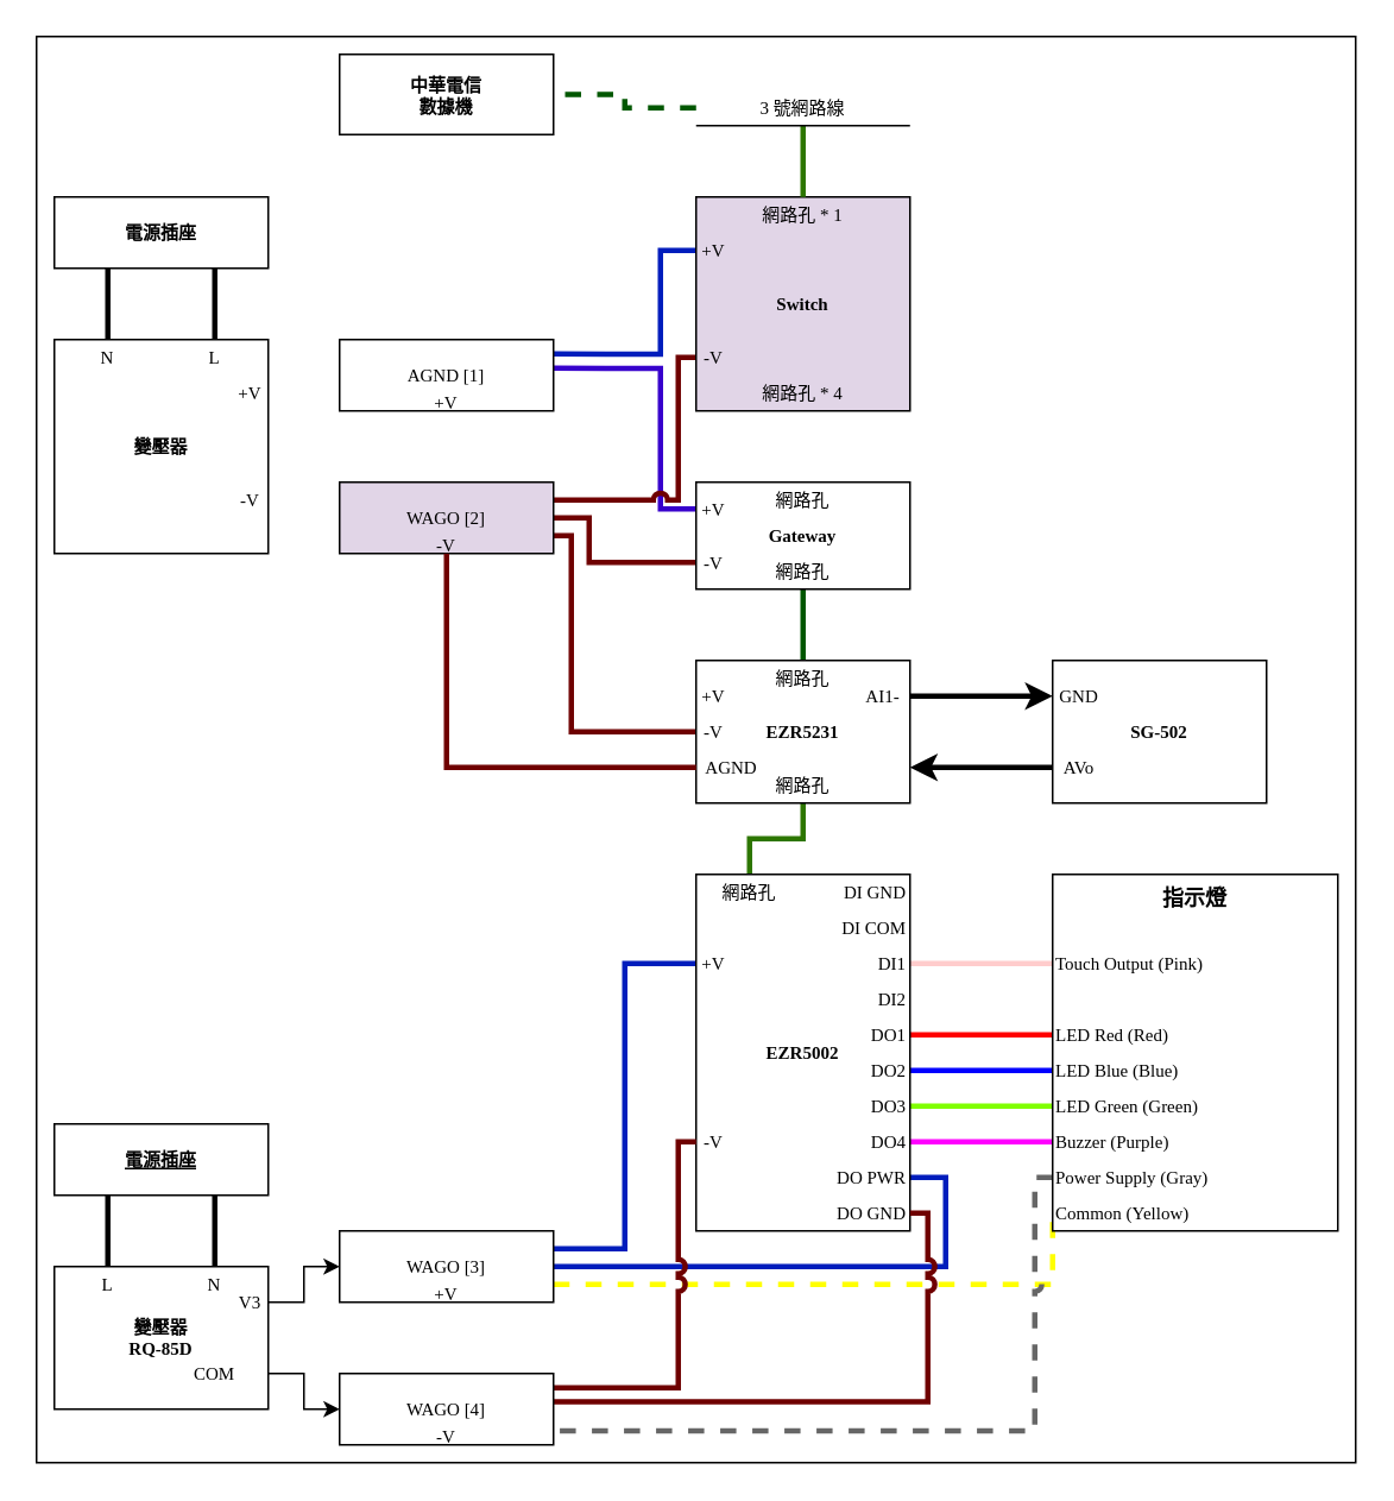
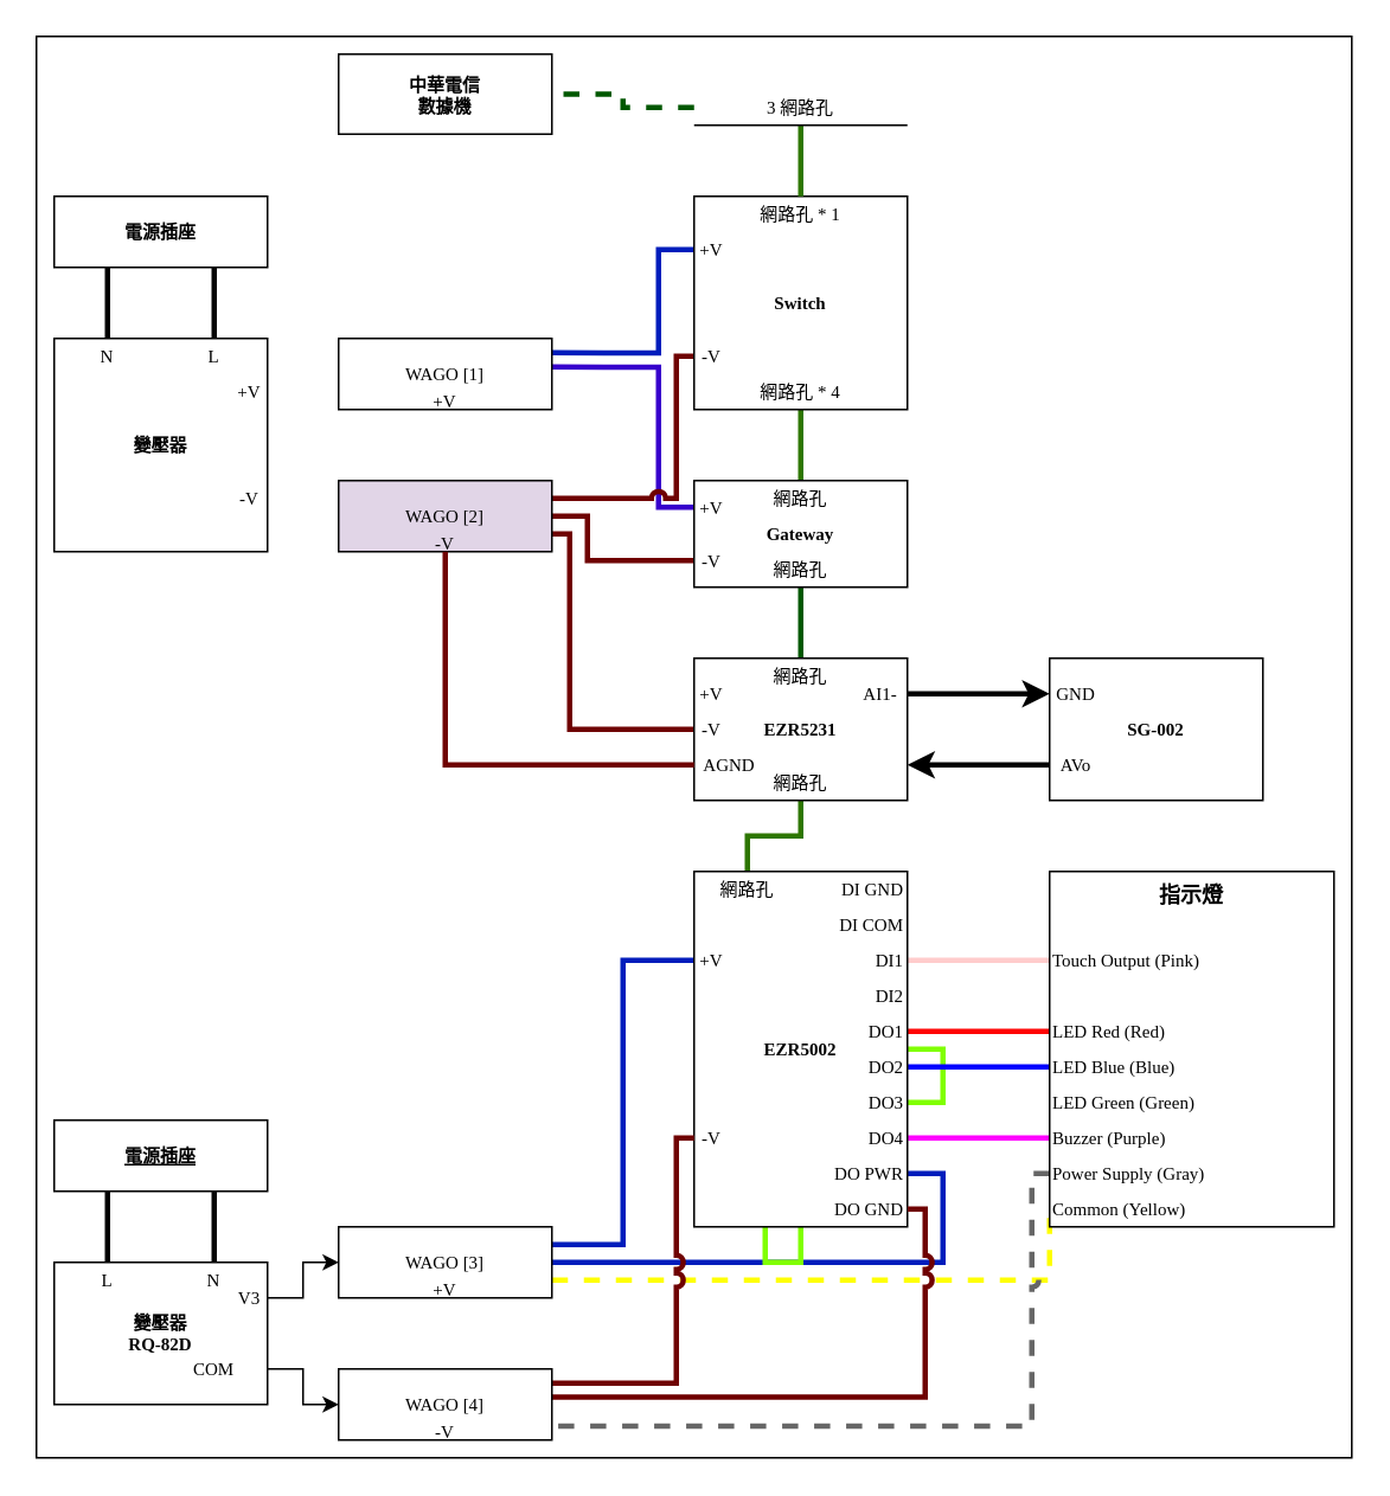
- <mxCell id="41" value="3 號網路線" style="text;html=1;strokeColor=none;fillColor=none;align=center;verticalAlign=middle;whiteSpace=wrap;rounded=0;fontFamily=Lucida Console;fontSize=10;" vertex="1" parent="1"><mxGeometry x="390" y="50" width="120" height="20" as="geometry" /></mxCell>
+ <mxCell id="41" value="3 網路孔" style="text;html=1;strokeColor=none;fillColor=none;align=center;verticalAlign=middle;whiteSpace=wrap;rounded=0;fontFamily=Lucida Console;fontSize=10;" vertex="1" parent="1"><mxGeometry x="390" y="50" width="120" height="20" as="geometry" /></mxCell>
- <mxCell id="28" value="Switch" style="rounded=0;whiteSpace=wrap;html=1;fontFamily=Lucida Console;fontSize=10;fontStyle=1;fillColor=#e1d5e7;" vertex="1" parent="1"><mxGeometry x="390" y="110" width="120" height="120" as="geometry" /></mxCell>
+ <mxCell id="28" value="Switch" style="rounded=0;whiteSpace=wrap;html=1;fontFamily=Lucida Console;fontSize=10;fontStyle=1" vertex="1" parent="1"><mxGeometry x="390" y="110" width="120" height="120" as="geometry" /></mxCell>
- <mxCell id="16" value="AGND [1]" style="rounded=0;whiteSpace=wrap;html=1;fontFamily=Lucida Console;fontSize=10;" vertex="1" parent="1"><mxGeometry x="190" y="190" width="120" height="40" as="geometry" /></mxCell>
+ <mxCell id="16" value="WAGO [1]" style="rounded=0;whiteSpace=wrap;html=1;fontFamily=Lucida Console;fontSize=10;" vertex="1" parent="1"><mxGeometry x="190" y="190" width="120" height="40" as="geometry" /></mxCell>
+ <mxCell id="27" style="edgeStyle=orthogonalEdgeStyle;rounded=0;orthogonalLoop=1;jettySize=auto;html=1;entryX=0.5;entryY=0;entryDx=0;entryDy=0;strokeWidth=3;strokeColor=#2D7600;fillColor=#60a917;endArrow=none;endFill=0;fontFamily=Lucida Console;fontSize=10;" edge="1" parent="1" source="28" target="30"><mxGeometry relative="1" as="geometry" /></mxCell>
- <mxCell id="51" value="SG-502" style="rounded=0;whiteSpace=wrap;html=1;fontFamily=Lucida Console;fontSize=10;fontStyle=1" vertex="1" parent="1"><mxGeometry x="590" y="370" width="120" height="80" as="geometry" /></mxCell>
+ <mxCell id="51" value="SG-002" style="rounded=0;whiteSpace=wrap;html=1;fontFamily=Lucida Console;fontSize=10;fontStyle=1" vertex="1" parent="1"><mxGeometry x="590" y="370" width="120" height="80" as="geometry" /></mxCell>
- <mxCell id="8" style="edgeStyle=orthogonalEdgeStyle;rounded=0;orthogonalLoop=1;jettySize=auto;html=1;entryX=0;entryY=0.5;entryDx=0;entryDy=0;strokeWidth=3;fillColor=#60a917;strokeColor=#80FF00;endArrow=none;endFill=0;exitX=1;exitY=0.5;exitDx=0;exitDy=0;fontFamily=Lucida Console;fontSize=10;" edge="1" parent="1" source="75" target="73"><mxGeometry relative="1" as="geometry"><mxPoint x="560" y="740" as="sourcePoint" /></mxGeometry></mxCell>
+ <mxCell id="8" style="edgeStyle=orthogonalEdgeStyle;rounded=0;orthogonalLoop=1;jettySize=auto;html=1;strokeWidth=3;fillColor=#60a917;strokeColor=#80FF00;endArrow=none;endFill=0;exitX=1;exitY=0.5;exitDx=0;exitDy=0;fontFamily=Lucida Console;fontSize=10;" edge="1" parent="1" source="75" target="59"><mxGeometry relative="1" as="geometry"><mxPoint x="560" y="740" as="sourcePoint" /></mxGeometry></mxCell>
- <mxCell id="89" value="變壓器&lt;br&gt;RQ-85D" style="rounded=0;whiteSpace=wrap;html=1;fontSize=10;fontFamily=Lucida Console;fontStyle=1" vertex="1" parent="1"><mxGeometry y="710" width="120" height="80" as="geometry" x="30" /></mxCell>
+ <mxCell id="89" value="變壓器&lt;br&gt;RQ-82D" style="rounded=0;whiteSpace=wrap;html=1;fontSize=10;fontFamily=Lucida Console;fontStyle=1" vertex="1" parent="1"><mxGeometry y="710" width="120" height="80" as="geometry" x="30" /></mxCell>
